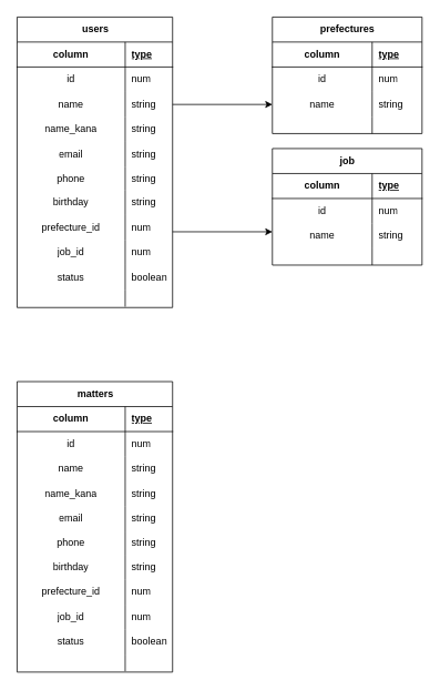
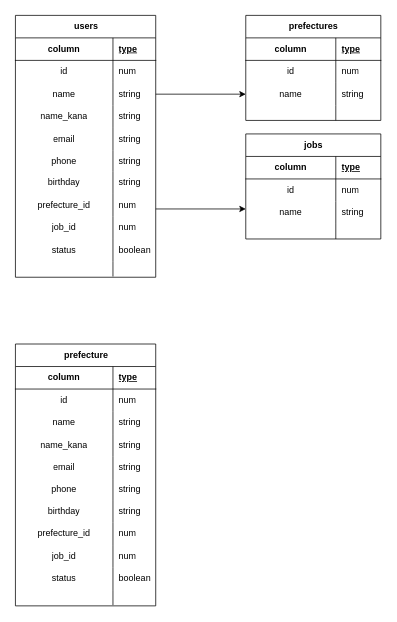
- <mxCell id="50" value="job" style="shape=table;startSize=30;container=1;collapsible=1;childLayout=tableLayout;fixedRows=1;rowLines=0;fontStyle=1;align=center;resizeLast=1;html=1;" vertex="1" parent="1"><mxGeometry x="327" y="178" width="180" height="140" as="geometry" /></mxCell>
+ <mxCell id="50" value="jobs" style="shape=table;startSize=30;container=1;collapsible=1;childLayout=tableLayout;fixedRows=1;rowLines=0;fontStyle=1;align=center;resizeLast=1;html=1;" vertex="1" parent="1"><mxGeometry x="327" y="178" width="180" height="140" as="geometry" /></mxCell>
- <mxCell id="64" value="matters" style="shape=table;startSize=30;container=1;collapsible=1;childLayout=tableLayout;fixedRows=1;rowLines=0;fontStyle=1;align=center;resizeLast=1;html=1;" vertex="1" parent="1"><mxGeometry x="20" y="458" width="187" height="349" as="geometry" /></mxCell>
+ <mxCell id="64" value="prefecture" style="shape=table;startSize=30;container=1;collapsible=1;childLayout=tableLayout;fixedRows=1;rowLines=0;fontStyle=1;align=center;resizeLast=1;html=1;" vertex="1" parent="1"><mxGeometry x="20" y="458" width="187" height="349" as="geometry" /></mxCell>
